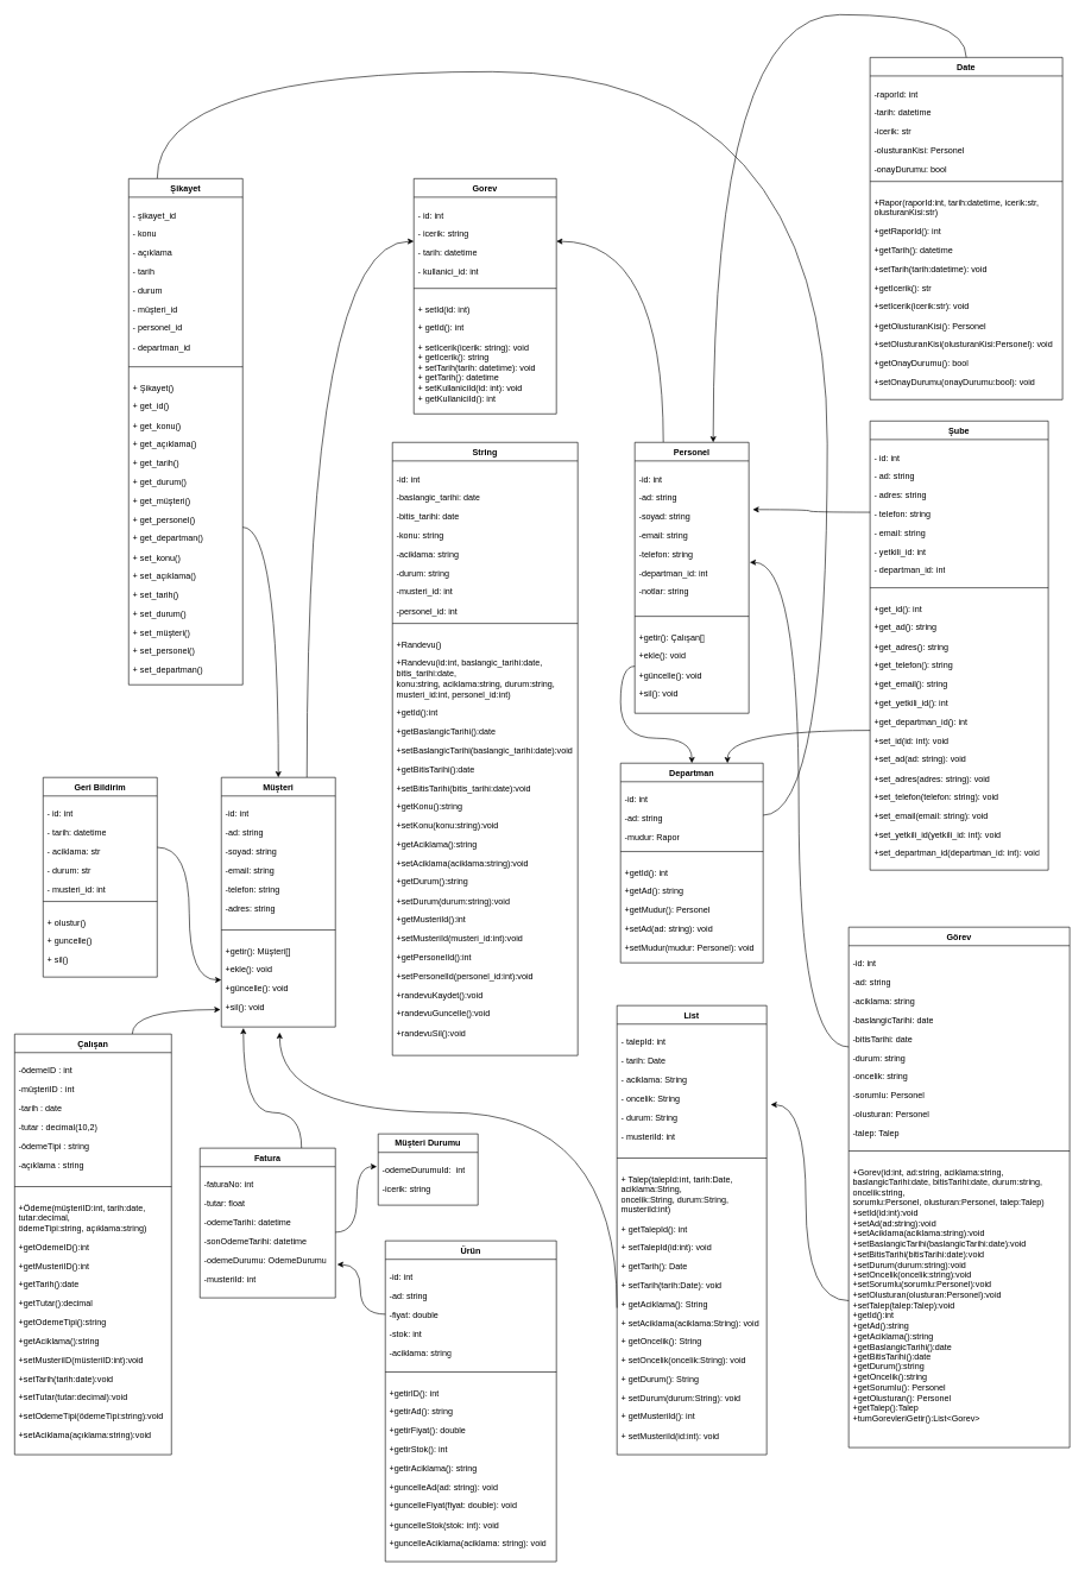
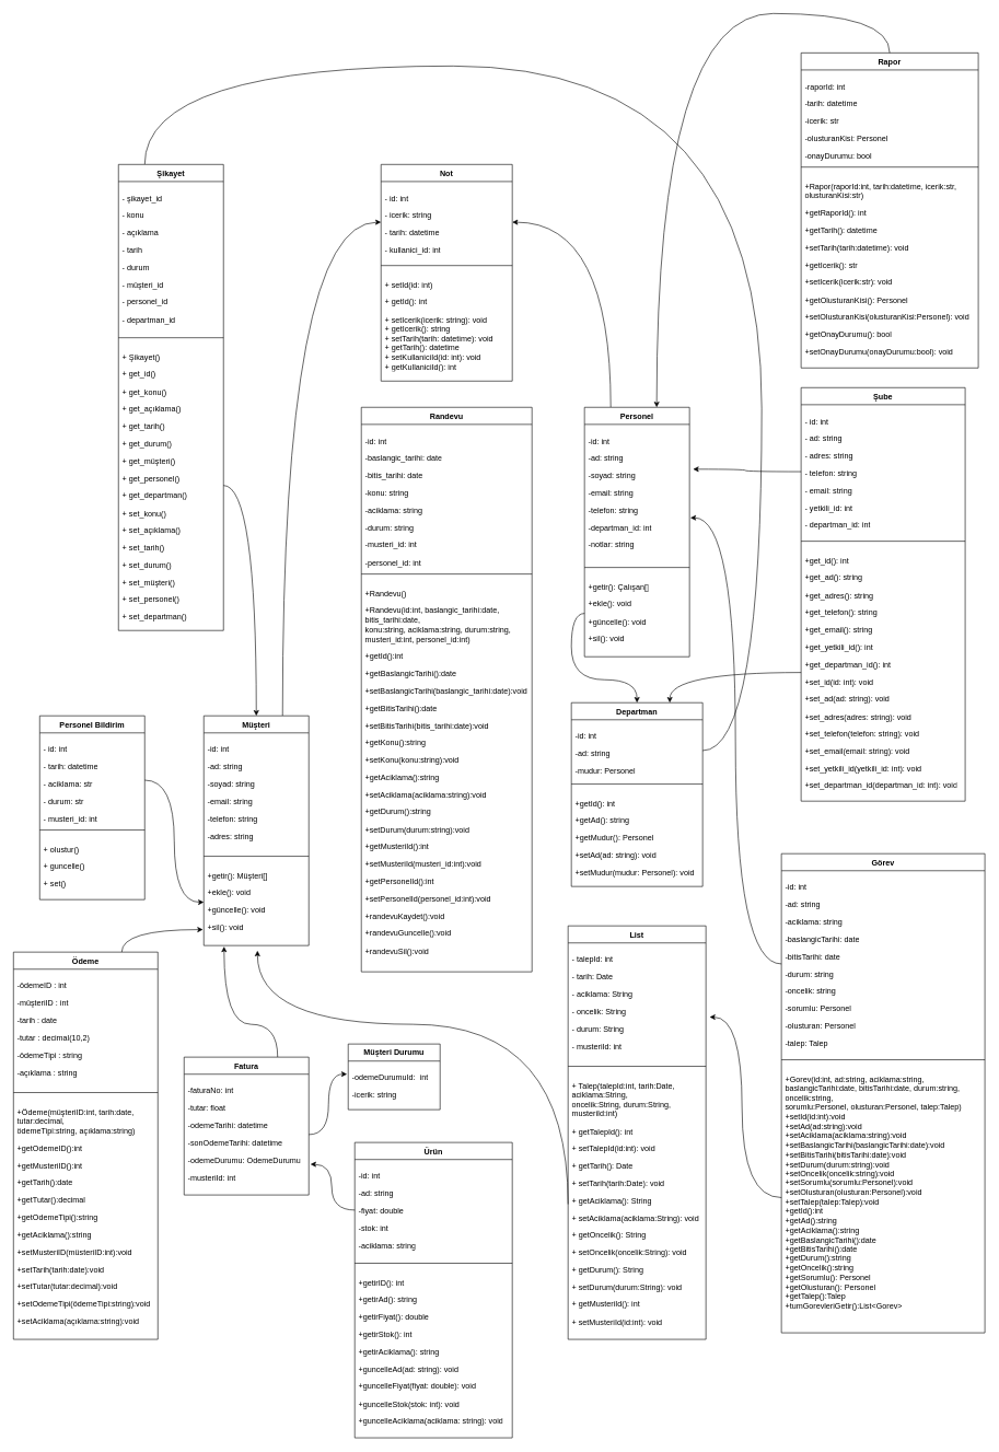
- <mxCell id="31" value="Date" style="swimlane;fontStyle=1;align=center;verticalAlign=top;childLayout=stackLayout;horizontal=1;startSize=26;horizontalStack=0;resizeParent=1;resizeParentMax=0;resizeLast=0;collapsible=1;marginBottom=0;whiteSpace=wrap;html=1;" vertex="1" parent="1"><mxGeometry x="1220" y="80" width="270" height="480" as="geometry" /></mxCell>
+ <mxCell id="31" value="Rapor" style="swimlane;fontStyle=1;align=center;verticalAlign=top;childLayout=stackLayout;horizontal=1;startSize=26;horizontalStack=0;resizeParent=1;resizeParentMax=0;resizeLast=0;collapsible=1;marginBottom=0;whiteSpace=wrap;html=1;" vertex="1" parent="1"><mxGeometry x="1220" y="80" width="270" height="480" as="geometry" /></mxCell>
- <mxCell id="16" value="Gorev" style="swimlane;fontStyle=1;align=center;verticalAlign=top;childLayout=stackLayout;horizontal=1;startSize=26;horizontalStack=0;resizeParent=1;resizeParentMax=0;resizeLast=0;collapsible=1;marginBottom=0;whiteSpace=wrap;html=1;" vertex="1" parent="1"><mxGeometry x="580" y="250" width="200" height="330" as="geometry" /></mxCell>
+ <mxCell id="16" value="Not" style="swimlane;fontStyle=1;align=center;verticalAlign=top;childLayout=stackLayout;horizontal=1;startSize=26;horizontalStack=0;resizeParent=1;resizeParentMax=0;resizeLast=0;collapsible=1;marginBottom=0;whiteSpace=wrap;html=1;" vertex="1" parent="1"><mxGeometry x="580" y="250" width="200" height="330" as="geometry" /></mxCell>
- <mxCell id="27" value="String" style="swimlane;fontStyle=1;align=center;verticalAlign=top;childLayout=stackLayout;horizontal=1;startSize=26;horizontalStack=0;resizeParent=1;resizeParentMax=0;resizeLast=0;collapsible=1;marginBottom=0;whiteSpace=wrap;html=1;" vertex="1" parent="1"><mxGeometry x="550" y="620" width="260" height="860" as="geometry" /></mxCell>
+ <mxCell id="27" value="Randevu" style="swimlane;fontStyle=1;align=center;verticalAlign=top;childLayout=stackLayout;horizontal=1;startSize=26;horizontalStack=0;resizeParent=1;resizeParentMax=0;resizeLast=0;collapsible=1;marginBottom=0;whiteSpace=wrap;html=1;" vertex="1" parent="1"><mxGeometry x="550" y="620" width="260" height="860" as="geometry" /></mxCell>
- <mxCell id="39" value="Geri Bildirim" style="swimlane;fontStyle=1;align=center;verticalAlign=top;childLayout=stackLayout;horizontal=1;startSize=26;horizontalStack=0;resizeParent=1;resizeParentMax=0;resizeLast=0;collapsible=1;marginBottom=0;whiteSpace=wrap;html=1;" vertex="1" parent="1"><mxGeometry x="60" y="1090" width="160" height="280" as="geometry" /></mxCell>
+ <mxCell id="39" value="Personel Bildirim" style="swimlane;fontStyle=1;align=center;verticalAlign=top;childLayout=stackLayout;horizontal=1;startSize=26;horizontalStack=0;resizeParent=1;resizeParentMax=0;resizeLast=0;collapsible=1;marginBottom=0;whiteSpace=wrap;html=1;" vertex="1" parent="1"><mxGeometry x="60" y="1090" width="160" height="280" as="geometry" /></mxCell>
- <mxCell id="36" value="&lt;p class=&quot;MsoNormal&quot;&gt;-id: int&lt;/p&gt;&lt;p class=&quot;MsoNormal&quot;&gt;-ad: string&lt;/p&gt;&lt;p class=&quot;MsoNormal&quot;&gt;-mudur: Rapor&lt;/p&gt;" style="text;strokeColor=none;fillColor=none;align=left;verticalAlign=top;spacingLeft=4;spacingRight=4;overflow=hidden;rotatable=0;points=[[0,0.5],[1,0.5]];portConstraint=eastwest;whiteSpace=wrap;html=1;" vertex="1" parent="35"><mxGeometry y="26" width="200" height="94" as="geometry" /></mxCell>
+ <mxCell id="36" value="&lt;p class=&quot;MsoNormal&quot;&gt;-id: int&lt;/p&gt;&lt;p class=&quot;MsoNormal&quot;&gt;-ad: string&lt;/p&gt;&lt;p class=&quot;MsoNormal&quot;&gt;-mudur: Personel&lt;/p&gt;" style="text;strokeColor=none;fillColor=none;align=left;verticalAlign=top;spacingLeft=4;spacingRight=4;overflow=hidden;rotatable=0;points=[[0,0.5],[1,0.5]];portConstraint=eastwest;whiteSpace=wrap;html=1;" vertex="1" parent="35"><mxGeometry y="26" width="200" height="94" as="geometry" /></mxCell>
- <mxCell id="42" value="&lt;p class=&quot;MsoNormal&quot;&gt;+ olustur()&lt;/p&gt;&lt;p class=&quot;MsoNormal&quot;&gt;+ guncelle()&lt;/p&gt;&lt;p class=&quot;MsoNormal&quot;&gt;+ sil()&lt;/p&gt;" style="text;strokeColor=none;fillColor=none;align=left;verticalAlign=top;spacingLeft=4;spacingRight=4;overflow=hidden;rotatable=0;points=[[0,0.5],[1,0.5]];portConstraint=eastwest;whiteSpace=wrap;html=1;" vertex="1" parent="39"><mxGeometry y="178" width="160" height="102" as="geometry" /></mxCell>
+ <mxCell id="42" value="&lt;p class=&quot;MsoNormal&quot;&gt;+ olustur()&lt;/p&gt;&lt;p class=&quot;MsoNormal&quot;&gt;+ guncelle()&lt;/p&gt;&lt;p class=&quot;MsoNormal&quot;&gt;+ set()&lt;/p&gt;" style="text;strokeColor=none;fillColor=none;align=left;verticalAlign=top;spacingLeft=4;spacingRight=4;overflow=hidden;rotatable=0;points=[[0,0.5],[1,0.5]];portConstraint=eastwest;whiteSpace=wrap;html=1;" vertex="1" parent="39"><mxGeometry y="178" width="160" height="102" as="geometry" /></mxCell>
- <mxCell id="48" value="Çalışan" style="swimlane;fontStyle=1;align=center;verticalAlign=top;childLayout=stackLayout;horizontal=1;startSize=26;horizontalStack=0;resizeParent=1;resizeParentMax=0;resizeLast=0;collapsible=1;marginBottom=0;whiteSpace=wrap;html=1;" vertex="1" parent="1"><mxGeometry x="20" y="1450" width="220" height="590" as="geometry" /></mxCell>
+ <mxCell id="48" value="Ödeme" style="swimlane;fontStyle=1;align=center;verticalAlign=top;childLayout=stackLayout;horizontal=1;startSize=26;horizontalStack=0;resizeParent=1;resizeParentMax=0;resizeLast=0;collapsible=1;marginBottom=0;whiteSpace=wrap;html=1;" vertex="1" parent="1"><mxGeometry x="20" y="1450" width="220" height="590" as="geometry" /></mxCell>
